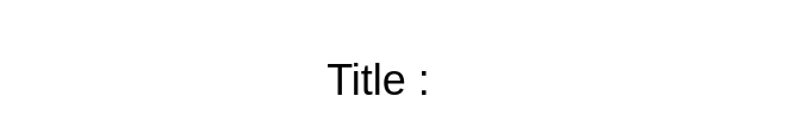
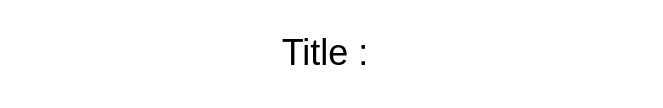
- <mxCell id="2" value="&lt;font style=&quot;font-size: 24px&quot;&gt;Title :&amp;nbsp;&lt;/font&gt;" style="text;html=1;strokeColor=none;fillColor=none;align=center;verticalAlign=middle;whiteSpace=wrap;rounded=0;" vertex="1" parent="1"><mxGeometry x="15" y="30" width="400" height="30" as="geometry" /></mxCell>
+ <mxCell id="2" value="&lt;font style=&quot;font-size: 24px&quot;&gt;Title :&amp;nbsp;&lt;/font&gt;" style="text;html=1;strokeColor=none;fillColor=none;align=center;verticalAlign=middle;whiteSpace=wrap;rounded=0;" vertex="1" parent="1"><mxGeometry x="20" y="20" width="400" height="30" as="geometry" /></mxCell>
